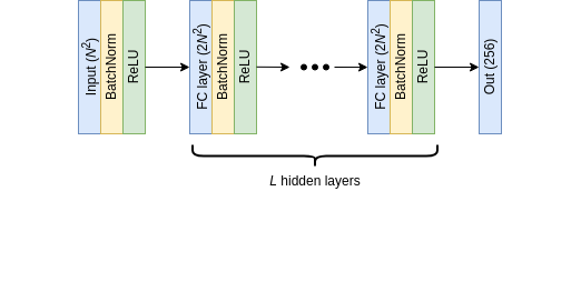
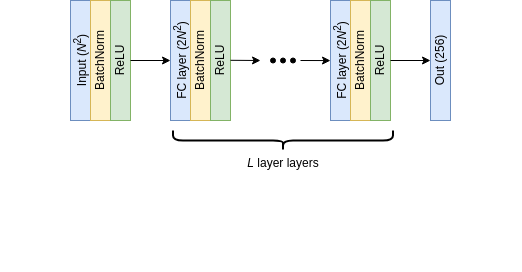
- <mxCell id="20" value="&lt;i&gt;L&lt;/i&gt; hidden layers" style="text;html=1;strokeColor=none;fillColor=none;align=center;verticalAlign=middle;whiteSpace=wrap;rounded=0;" vertex="1" parent="1"><mxGeometry x="233.75" y="137.5" width="97.5" height="30" as="geometry" /></mxCell>
+ <mxCell id="20" value="&lt;i&gt;L&lt;/i&gt; layer layers" style="text;html=1;strokeColor=none;fillColor=none;align=center;verticalAlign=middle;whiteSpace=wrap;rounded=0;" vertex="1" parent="1"><mxGeometry x="233.75" y="137.5" width="97.5" height="30" as="geometry" /></mxCell>
